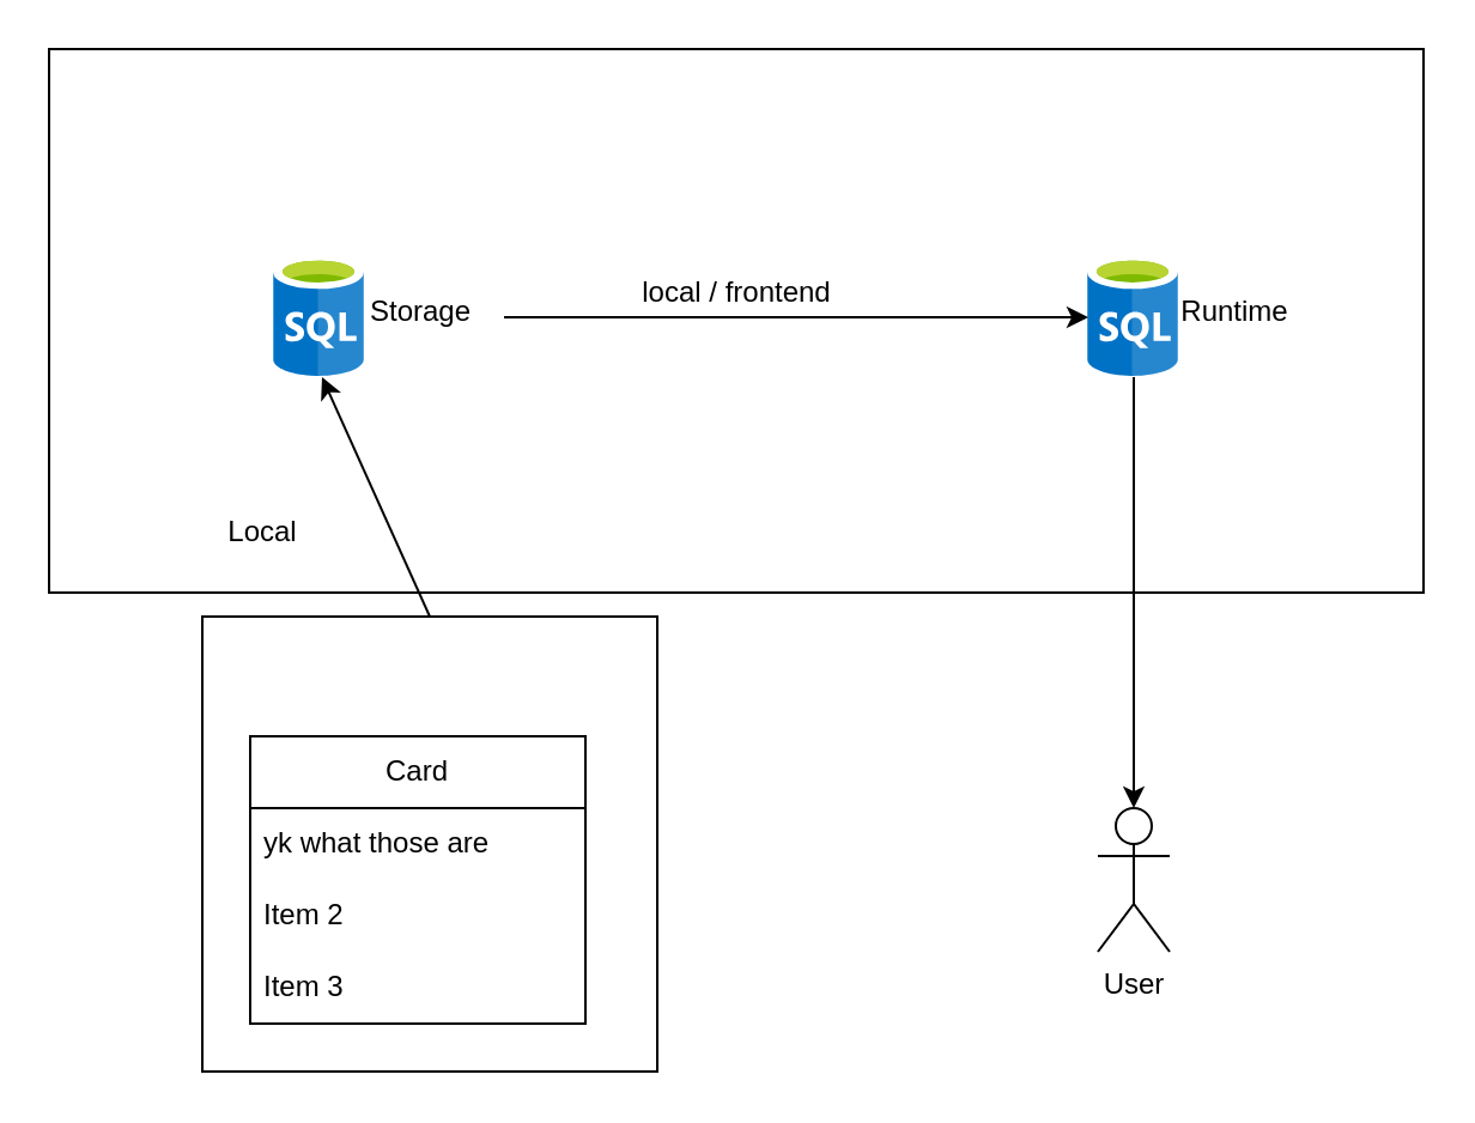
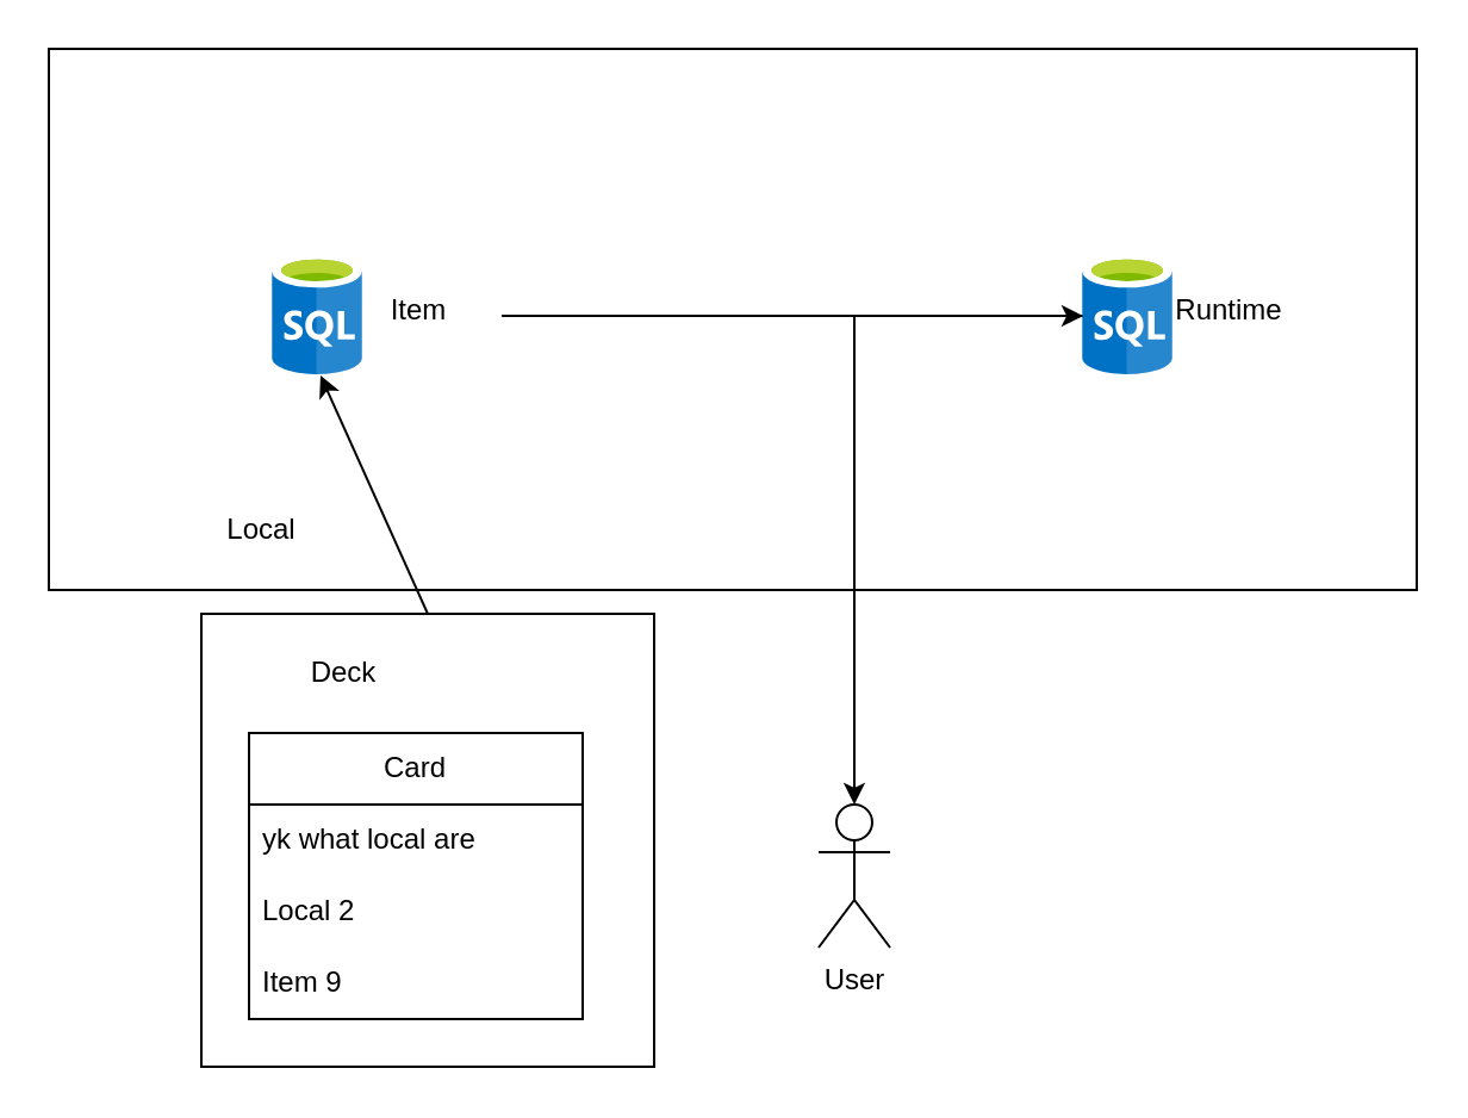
- <mxCell id="18" value="local / frontend" style="text;html=1;align=center;verticalAlign=middle;resizable=0;points=[];autosize=1;strokeColor=none;fillColor=none;" vertex="1" parent="1"><mxGeometry x="257" y="107" width="100" height="30" as="geometry" /></mxCell>
- <mxCell id="13" value="Storage" style="text;html=1;align=center;verticalAlign=middle;resizable=0;points=[];autosize=1;strokeColor=none;fillColor=none;" vertex="1" parent="1"><mxGeometry x="140" y="115" width="70" height="30" as="geometry" /></mxCell>
+ <mxCell id="13" value="Item" style="text;html=1;align=center;verticalAlign=middle;resizable=0;points=[];autosize=1;strokeColor=none;fillColor=none;" vertex="1" parent="1"><mxGeometry x="140" y="115" width="70" height="30" as="geometry" /></mxCell>
+ <mxCell id="11" value="Deck" style="text;html=1;strokeColor=none;fillColor=none;align=center;verticalAlign=middle;whiteSpace=wrap;rounded=0;" vertex="1" parent="1"><mxGeometry x="114" y="267" width="60" height="30" as="geometry" /></mxCell>
- <mxCell id="5" value="yk what those are" style="text;strokeColor=none;fillColor=none;align=left;verticalAlign=middle;spacingLeft=4;spacingRight=4;overflow=hidden;points=[[0,0.5],[1,0.5]];portConstraint=eastwest;rotatable=0;whiteSpace=wrap;html=1;" vertex="1" parent="4"><mxGeometry y="30" width="140" height="30" as="geometry" /></mxCell>
+ <mxCell id="5" value="yk what local are" style="text;strokeColor=none;fillColor=none;align=left;verticalAlign=middle;spacingLeft=4;spacingRight=4;overflow=hidden;points=[[0,0.5],[1,0.5]];portConstraint=eastwest;rotatable=0;whiteSpace=wrap;html=1;" vertex="1" parent="4"><mxGeometry y="30" width="140" height="30" as="geometry" /></mxCell>
- <mxCell id="16" value="User" style="shape=umlActor;verticalLabelPosition=bottom;verticalAlign=top;html=1;outlineConnect=0;" vertex="1" parent="1"><mxGeometry x="458" y="337" width="30" height="60" as="geometry" /></mxCell>
+ <mxCell id="16" value="User" style="shape=umlActor;verticalLabelPosition=bottom;verticalAlign=top;html=1;outlineConnect=0;" vertex="1" parent="1"><mxGeometry x="343" y="337" width="30" height="60" as="geometry" /></mxCell>
- <mxCell id="6" value="Item 2" style="text;strokeColor=none;fillColor=none;align=left;verticalAlign=middle;spacingLeft=4;spacingRight=4;overflow=hidden;points=[[0,0.5],[1,0.5]];portConstraint=eastwest;rotatable=0;whiteSpace=wrap;html=1;" vertex="1" parent="4"><mxGeometry y="60" width="140" height="30" as="geometry" /></mxCell>
+ <mxCell id="6" value="Local 2" style="text;strokeColor=none;fillColor=none;align=left;verticalAlign=middle;spacingLeft=4;spacingRight=4;overflow=hidden;points=[[0,0.5],[1,0.5]];portConstraint=eastwest;rotatable=0;whiteSpace=wrap;html=1;" vertex="1" parent="4"><mxGeometry y="60" width="140" height="30" as="geometry" /></mxCell>
- <mxCell id="7" value="Item 3" style="text;strokeColor=none;fillColor=none;align=left;verticalAlign=middle;spacingLeft=4;spacingRight=4;overflow=hidden;points=[[0,0.5],[1,0.5]];portConstraint=eastwest;rotatable=0;whiteSpace=wrap;html=1;" vertex="1" parent="4"><mxGeometry y="90" width="140" height="30" as="geometry" /></mxCell>
+ <mxCell id="7" value="Item 9" style="text;strokeColor=none;fillColor=none;align=left;verticalAlign=middle;spacingLeft=4;spacingRight=4;overflow=hidden;points=[[0,0.5],[1,0.5]];portConstraint=eastwest;rotatable=0;whiteSpace=wrap;html=1;" vertex="1" parent="4"><mxGeometry y="90" width="140" height="30" as="geometry" /></mxCell>
